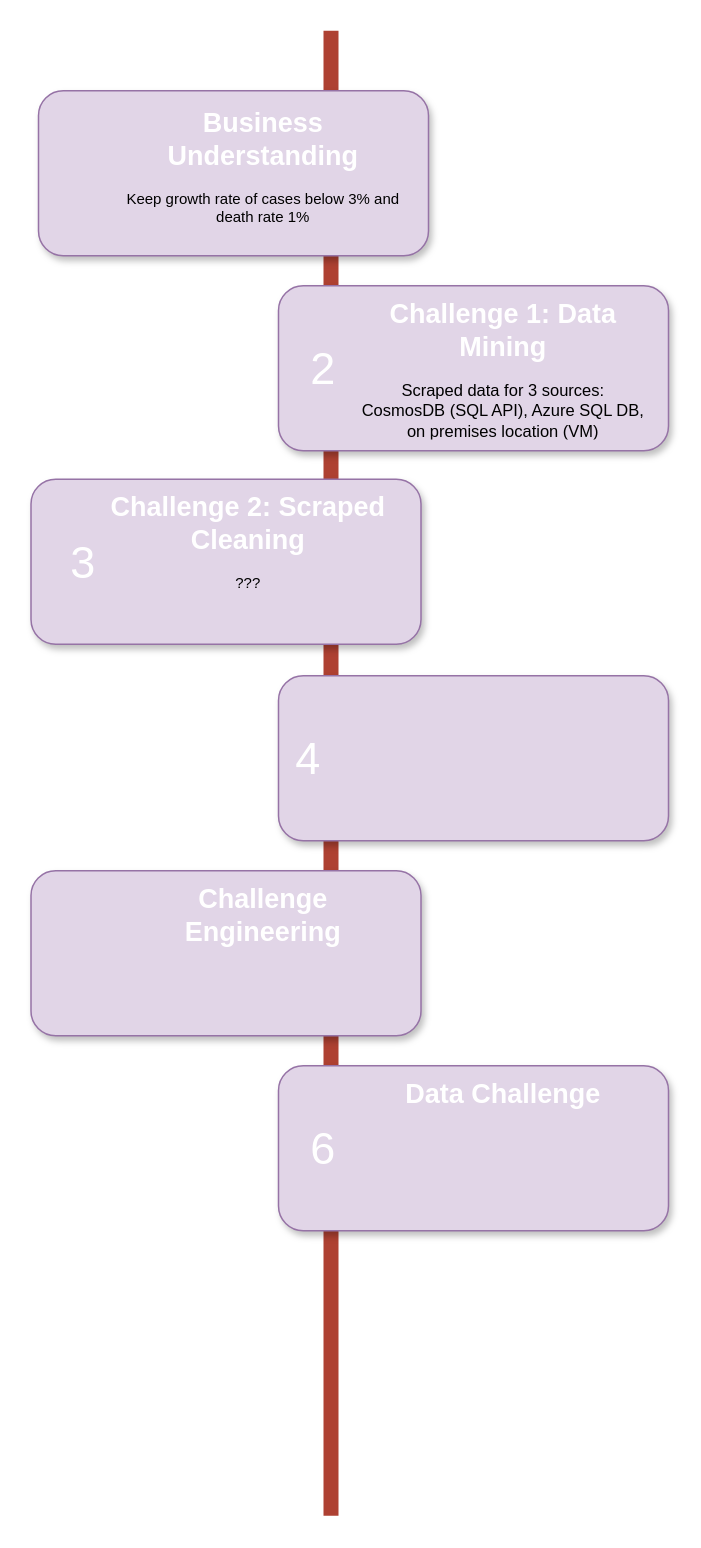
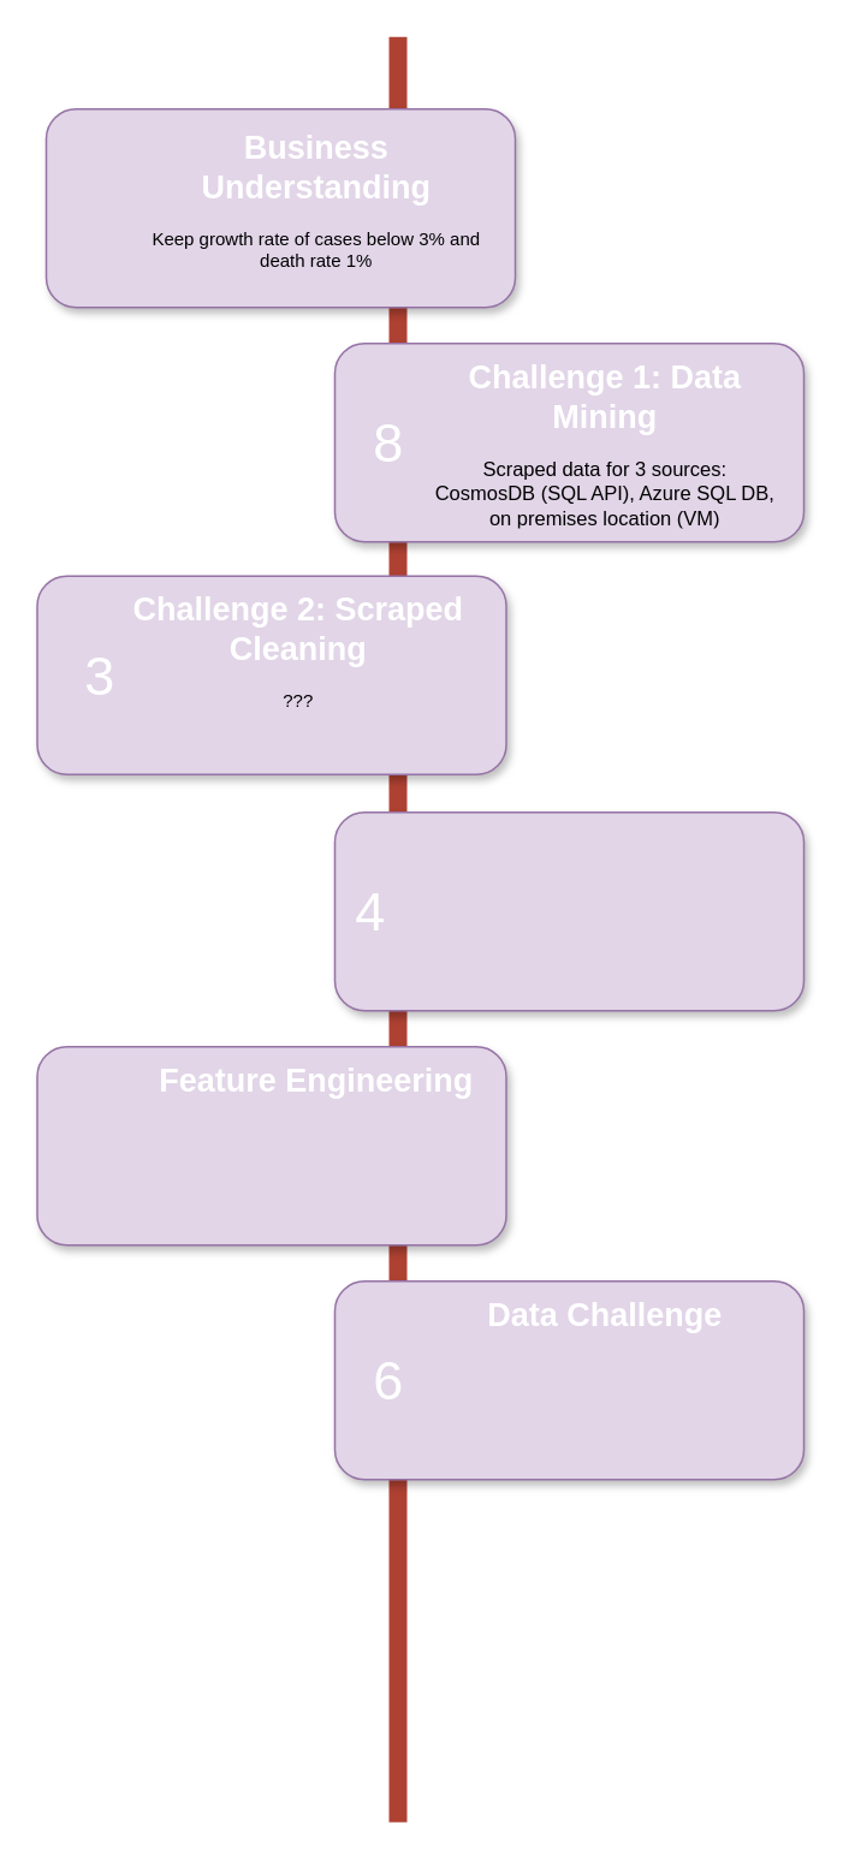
- <mxCell id="8" value="2" style="text;html=1;strokeColor=none;fillColor=none;align=center;verticalAlign=middle;whiteSpace=wrap;fontSize=30;fontColor=#FFFFFF;" parent="1" vertex="1"><mxGeometry x="195" y="235" width="40" height="20" as="geometry" /></mxCell>
+ <mxCell id="8" value="8" style="text;html=1;strokeColor=none;fillColor=none;align=center;verticalAlign=middle;whiteSpace=wrap;fontSize=30;fontColor=#FFFFFF;" parent="1" vertex="1"><mxGeometry x="195" y="235" width="40" height="20" as="geometry" /></mxCell>
- <mxCell id="16" value="&lt;h1&gt;Challenge Engineering&lt;/h1&gt;" style="text;html=1;spacing=5;spacingTop=-20;whiteSpace=wrap;overflow=hidden;strokeColor=none;strokeWidth=4;fillColor=none;gradientColor=#007FFF;fontSize=9;fontColor=#FFFFFF;align=center;" parent="1" vertex="1"><mxGeometry x="75" y="587" width="200" height="96" as="geometry" /></mxCell>
+ <mxCell id="16" value="&lt;h1&gt;Feature Engineering&lt;/h1&gt;" style="text;html=1;spacing=5;spacingTop=-20;whiteSpace=wrap;overflow=hidden;strokeColor=none;strokeWidth=4;fillColor=none;gradientColor=#007FFF;fontSize=9;fontColor=#FFFFFF;align=center;" parent="1" vertex="1"><mxGeometry x="75" y="587" width="200" height="96" as="geometry" /></mxCell>
